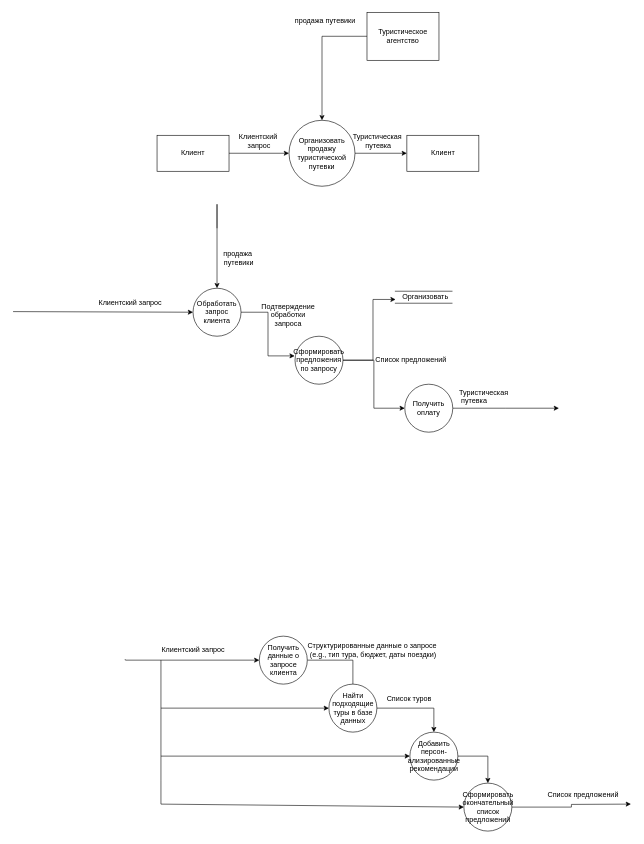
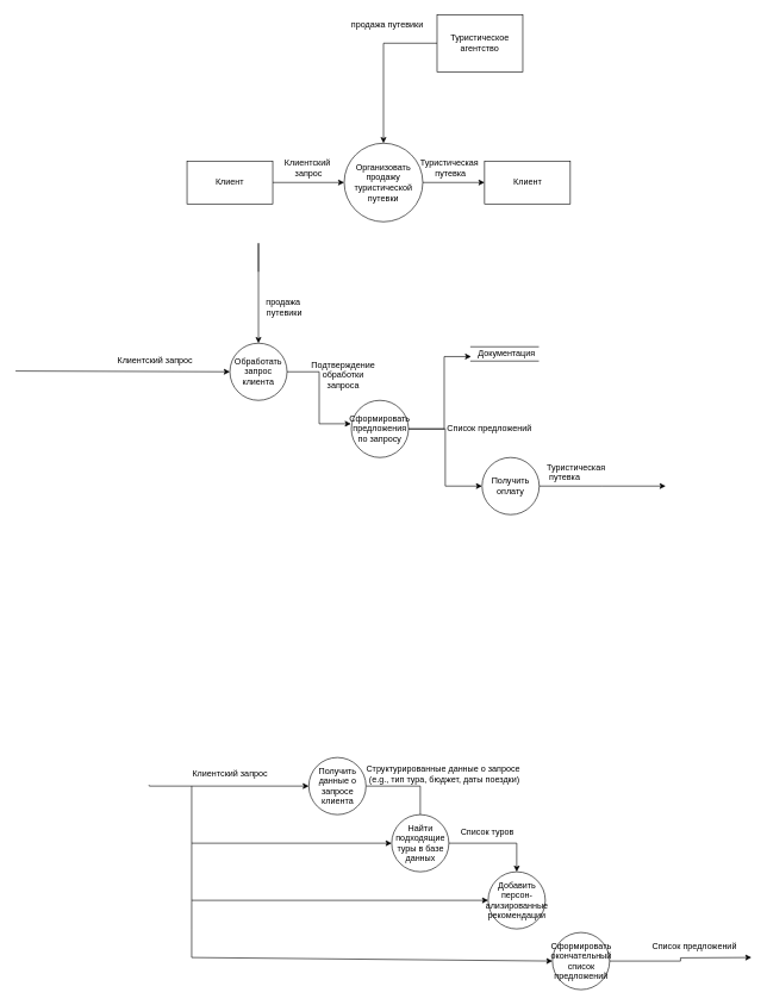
- <mxCell id="39" value="Организовать" style="text;html=1;align=center;verticalAlign=middle;resizable=0;points=[];autosize=1;strokeColor=none;fillColor=none;" vertex="1" parent="1"><mxGeometry x="657.5" y="480" width="100" height="30" as="geometry" /></mxCell>
+ <mxCell id="39" value="Документация" style="text;html=1;align=center;verticalAlign=middle;resizable=0;points=[];autosize=1;strokeColor=none;fillColor=none;" vertex="1" parent="1"><mxGeometry x="657.5" y="480" width="100" height="30" as="geometry" /></mxCell>
- <mxCell id="26" style="edgeStyle=orthogonalEdgeStyle;rounded=0;orthogonalLoop=1;jettySize=auto;html=1;entryX=0.5;entryY=0;entryDx=0;entryDy=0;" edge="1" parent="1" source="27" target="25"><mxGeometry relative="1" as="geometry" /></mxCell>
